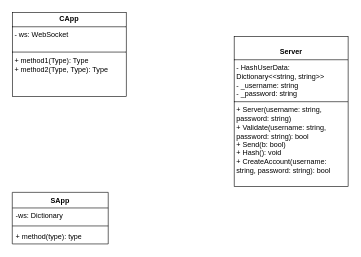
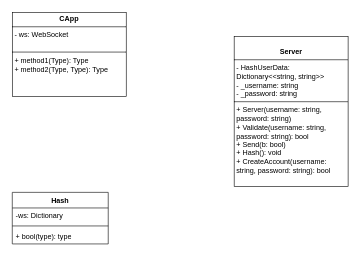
- <mxCell id="4" value="SApp" style="swimlane;fontStyle=1;align=center;verticalAlign=top;childLayout=stackLayout;horizontal=1;startSize=26;horizontalStack=0;resizeParent=1;resizeParentMax=0;resizeLast=0;collapsible=1;marginBottom=0;whiteSpace=wrap;html=1;" vertex="1" parent="1"><mxGeometry x="20" y="320" width="160" height="86" as="geometry" /></mxCell>
+ <mxCell id="4" value="Hash" style="swimlane;fontStyle=1;align=center;verticalAlign=top;childLayout=stackLayout;horizontal=1;startSize=26;horizontalStack=0;resizeParent=1;resizeParentMax=0;resizeLast=0;collapsible=1;marginBottom=0;whiteSpace=wrap;html=1;" vertex="1" parent="1"><mxGeometry x="20" y="320" width="160" height="86" as="geometry" /></mxCell>
- <mxCell id="7" value="+ method(type): type" style="text;strokeColor=none;fillColor=none;align=left;verticalAlign=top;spacingLeft=4;spacingRight=4;overflow=hidden;rotatable=0;points=[[0,0.5],[1,0.5]];portConstraint=eastwest;whiteSpace=wrap;html=1;" vertex="1" parent="4"><mxGeometry y="60" width="160" height="26" as="geometry" /></mxCell>
+ <mxCell id="7" value="+ bool(type): type" style="text;strokeColor=none;fillColor=none;align=left;verticalAlign=top;spacingLeft=4;spacingRight=4;overflow=hidden;rotatable=0;points=[[0,0.5],[1,0.5]];portConstraint=eastwest;whiteSpace=wrap;html=1;" vertex="1" parent="4"><mxGeometry y="60" width="160" height="26" as="geometry" /></mxCell>
